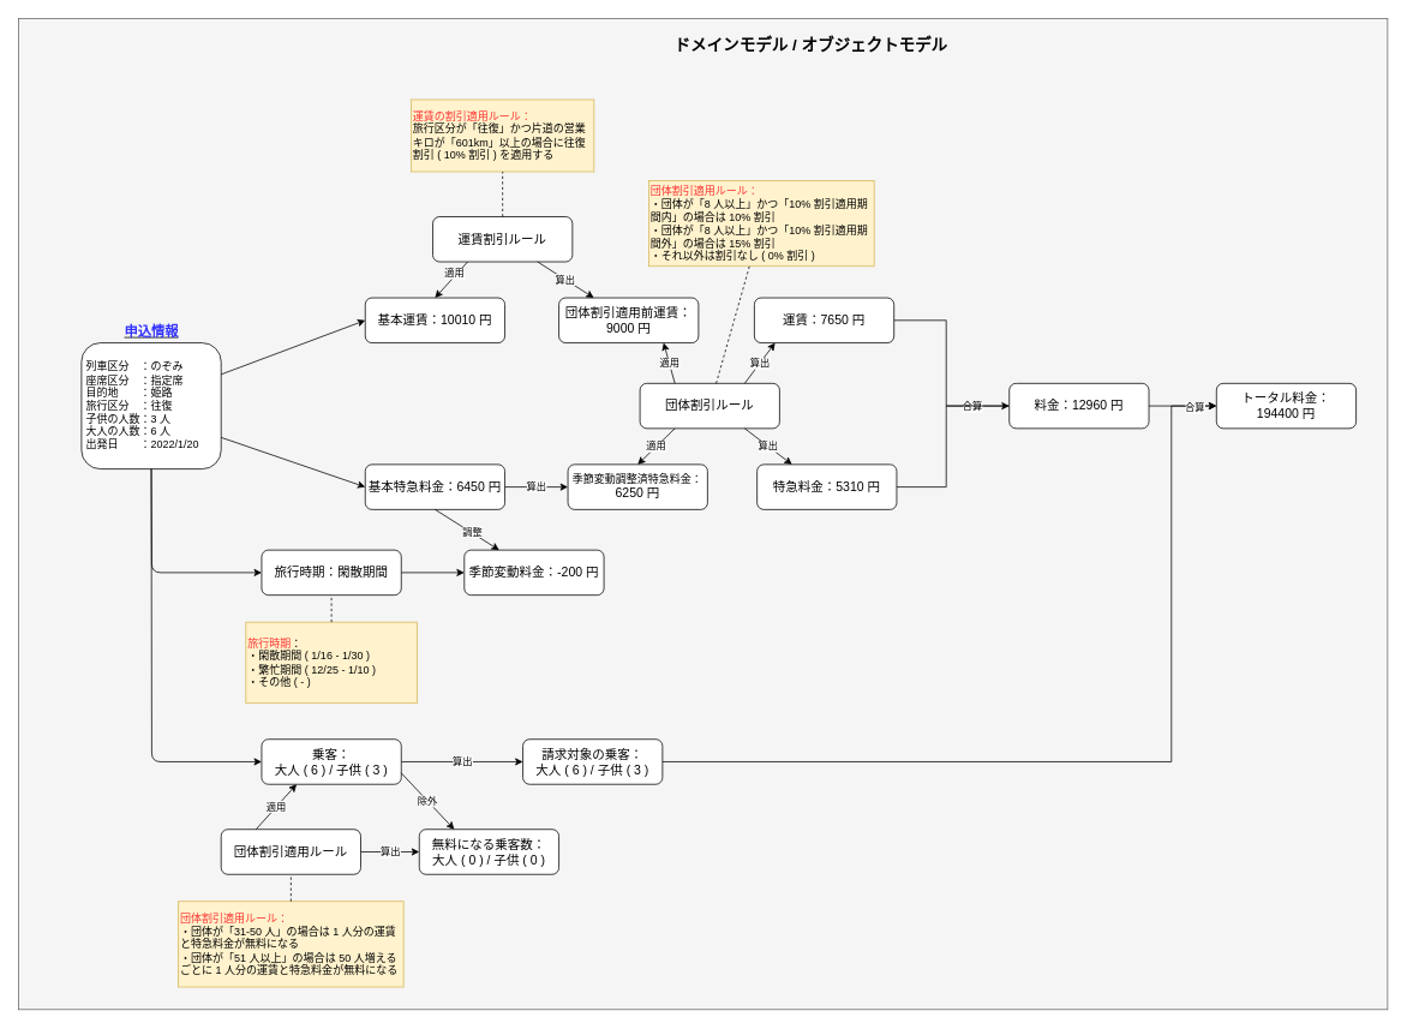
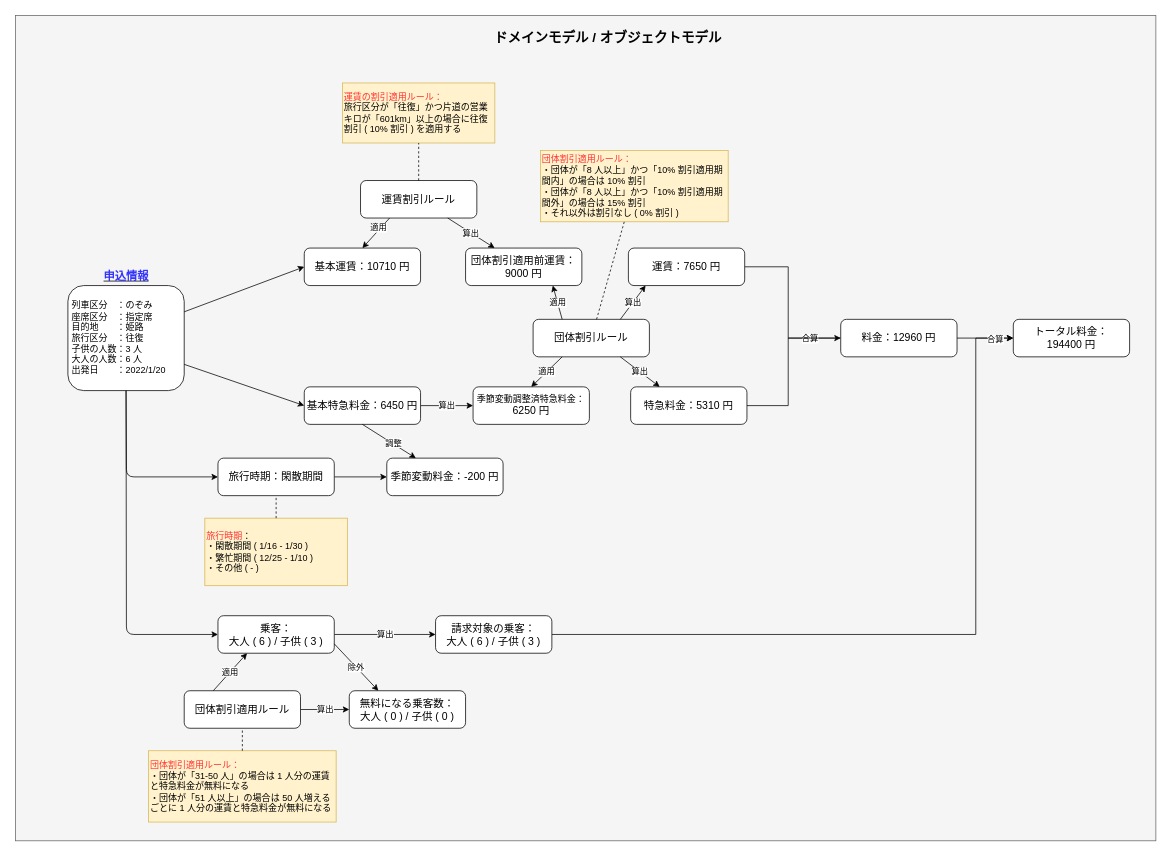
- <mxCell id="47" value="&lt;b&gt;&lt;font style=&quot;font-size: 18px&quot;&gt;ドメインモデル / オブジェクトモデル&lt;/font&gt;&lt;/b&gt;" style="text;html=1;strokeColor=none;fillColor=none;align=center;verticalAlign=middle;whiteSpace=wrap;rounded=0;" parent="1" vertex="1"><mxGeometry x="740" y="40" width="320" height="20" as="geometry" /></mxCell>
+ <mxCell id="47" value="&lt;b&gt;&lt;font style=&quot;font-size: 18px&quot;&gt;ドメインモデル / オブジェクトモデル&lt;/font&gt;&lt;/b&gt;" style="text;html=1;strokeColor=none;fillColor=none;align=center;verticalAlign=middle;whiteSpace=wrap;rounded=0;" parent="1" vertex="1"><mxGeometry x="650" y="40" width="320" height="20" as="geometry" /></mxCell>
- <mxCell id="5" value="&lt;font style=&quot;font-size: 14px&quot;&gt;基本運賃：10010 円&lt;br&gt;&lt;/font&gt;" style="rounded=1;whiteSpace=wrap;html=1;" parent="1" vertex="1"><mxGeometry x="405" y="330" width="155" height="50" as="geometry" /></mxCell>
+ <mxCell id="5" value="&lt;font style=&quot;font-size: 14px&quot;&gt;基本運賃：10710 円&lt;br&gt;&lt;/font&gt;" style="rounded=1;whiteSpace=wrap;html=1;" parent="1" vertex="1"><mxGeometry x="405" y="330" width="155" height="50" as="geometry" /></mxCell>
